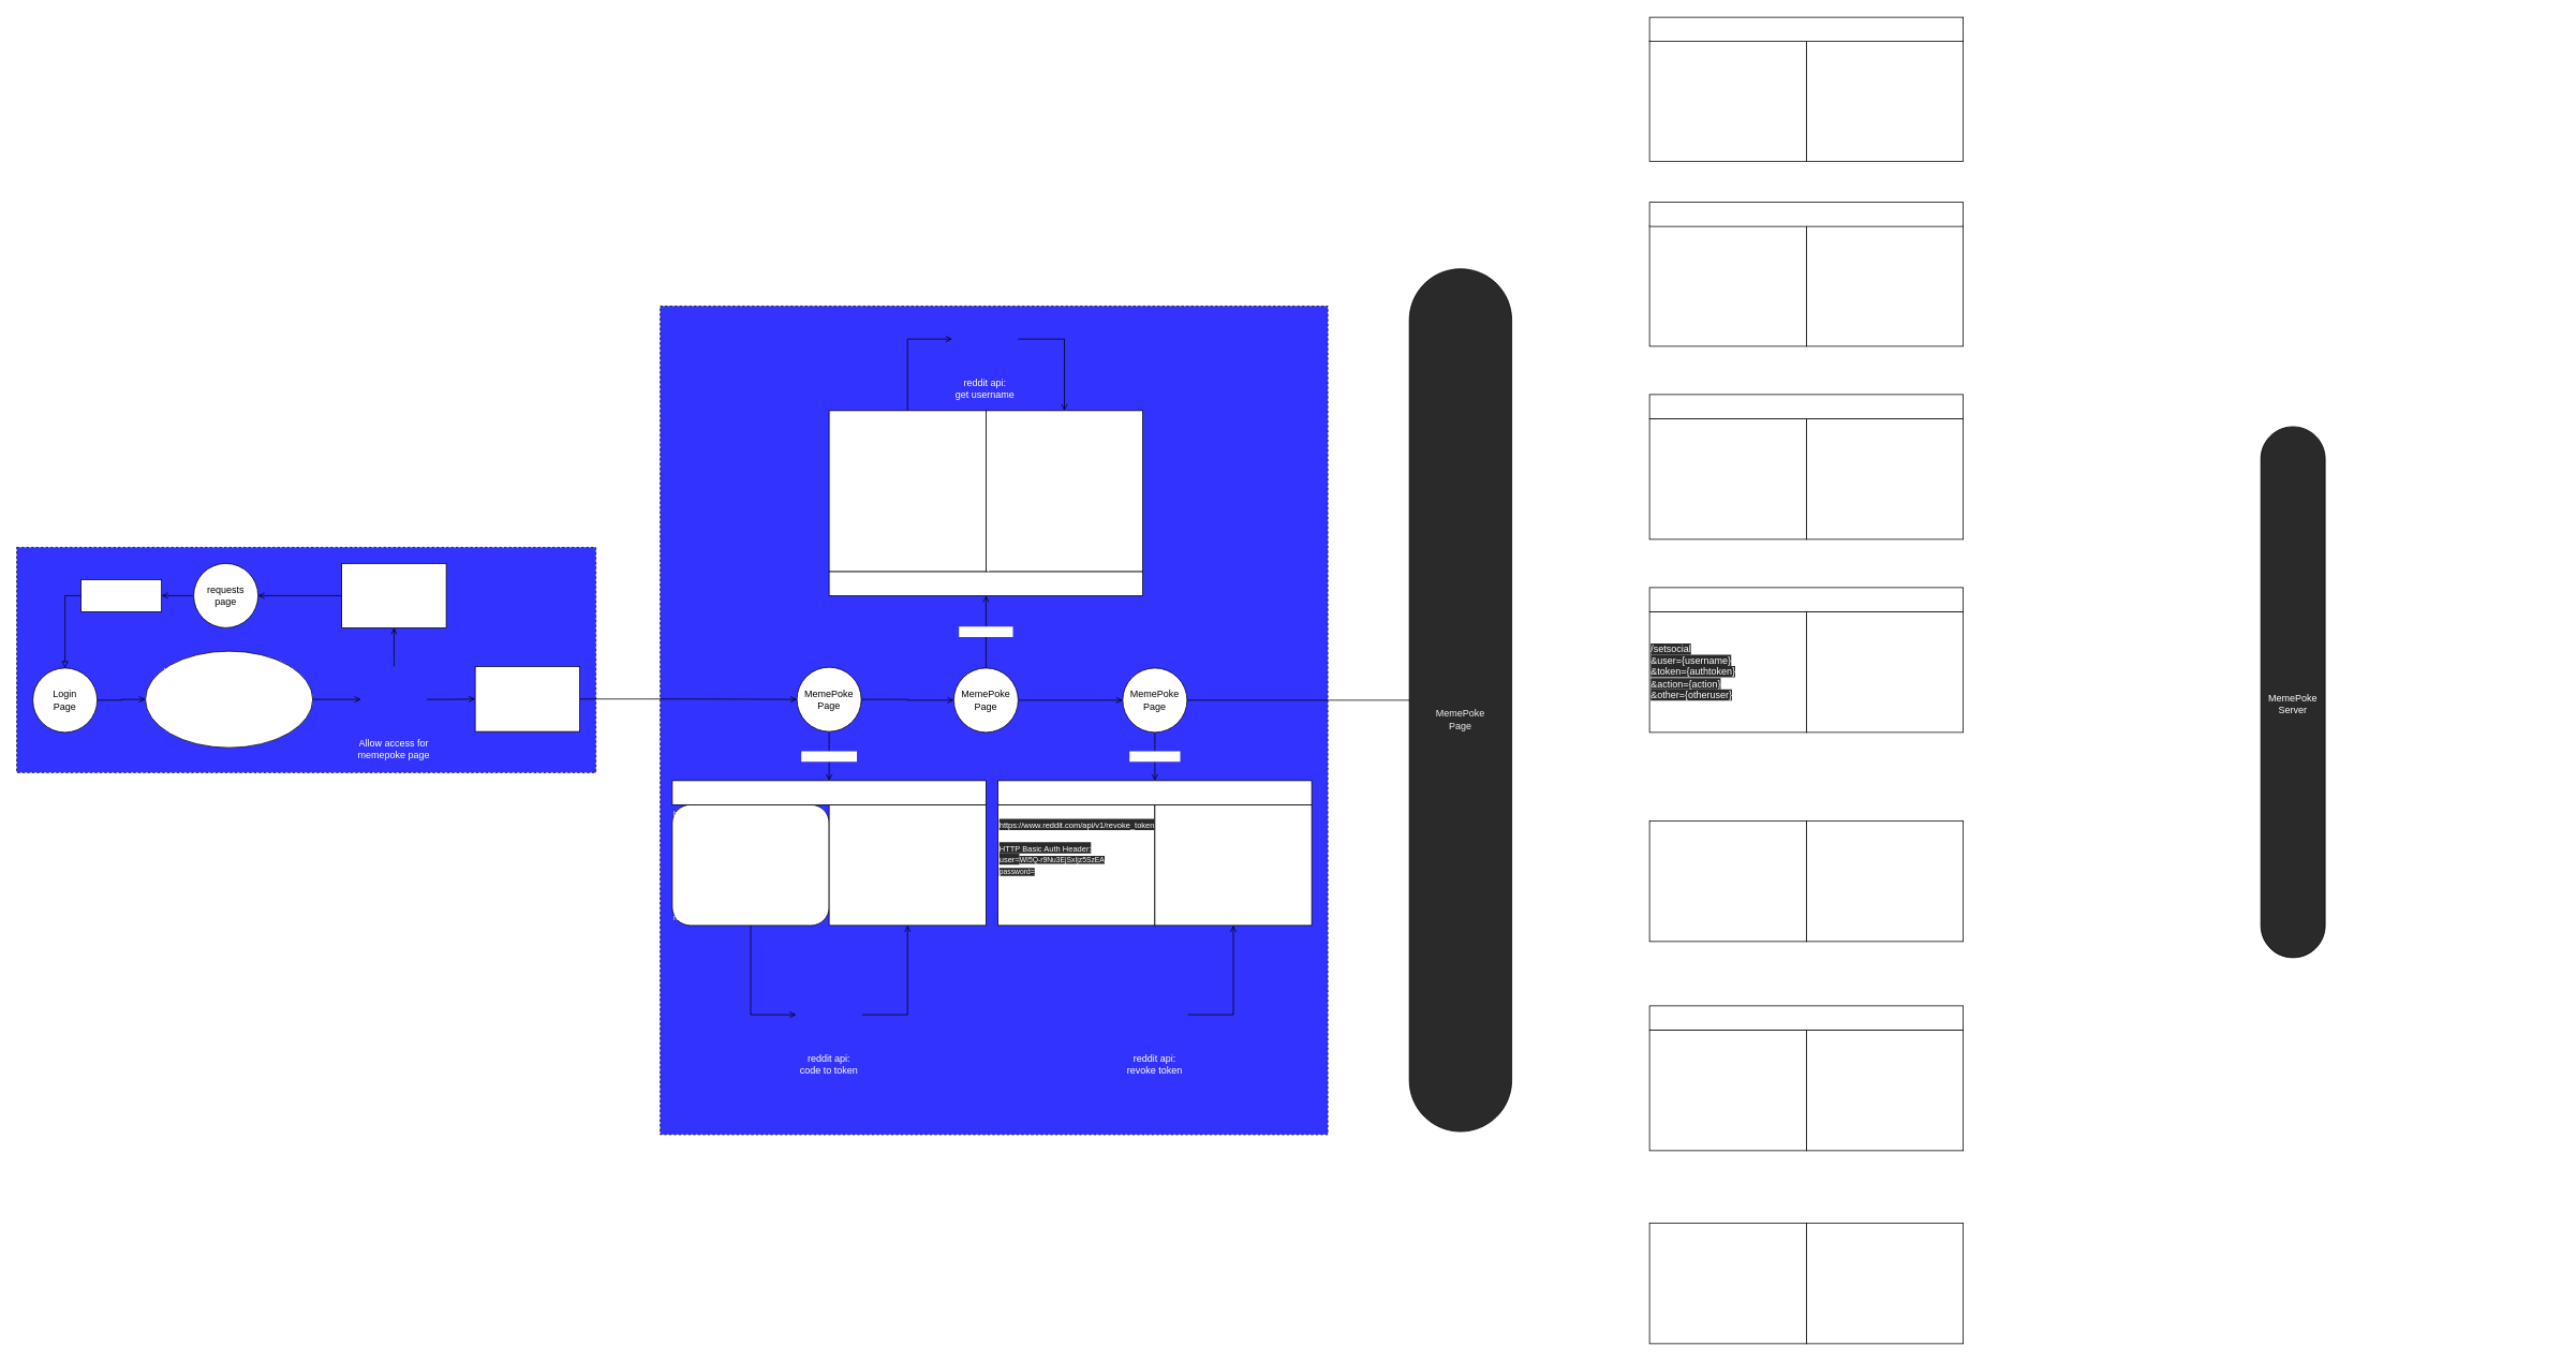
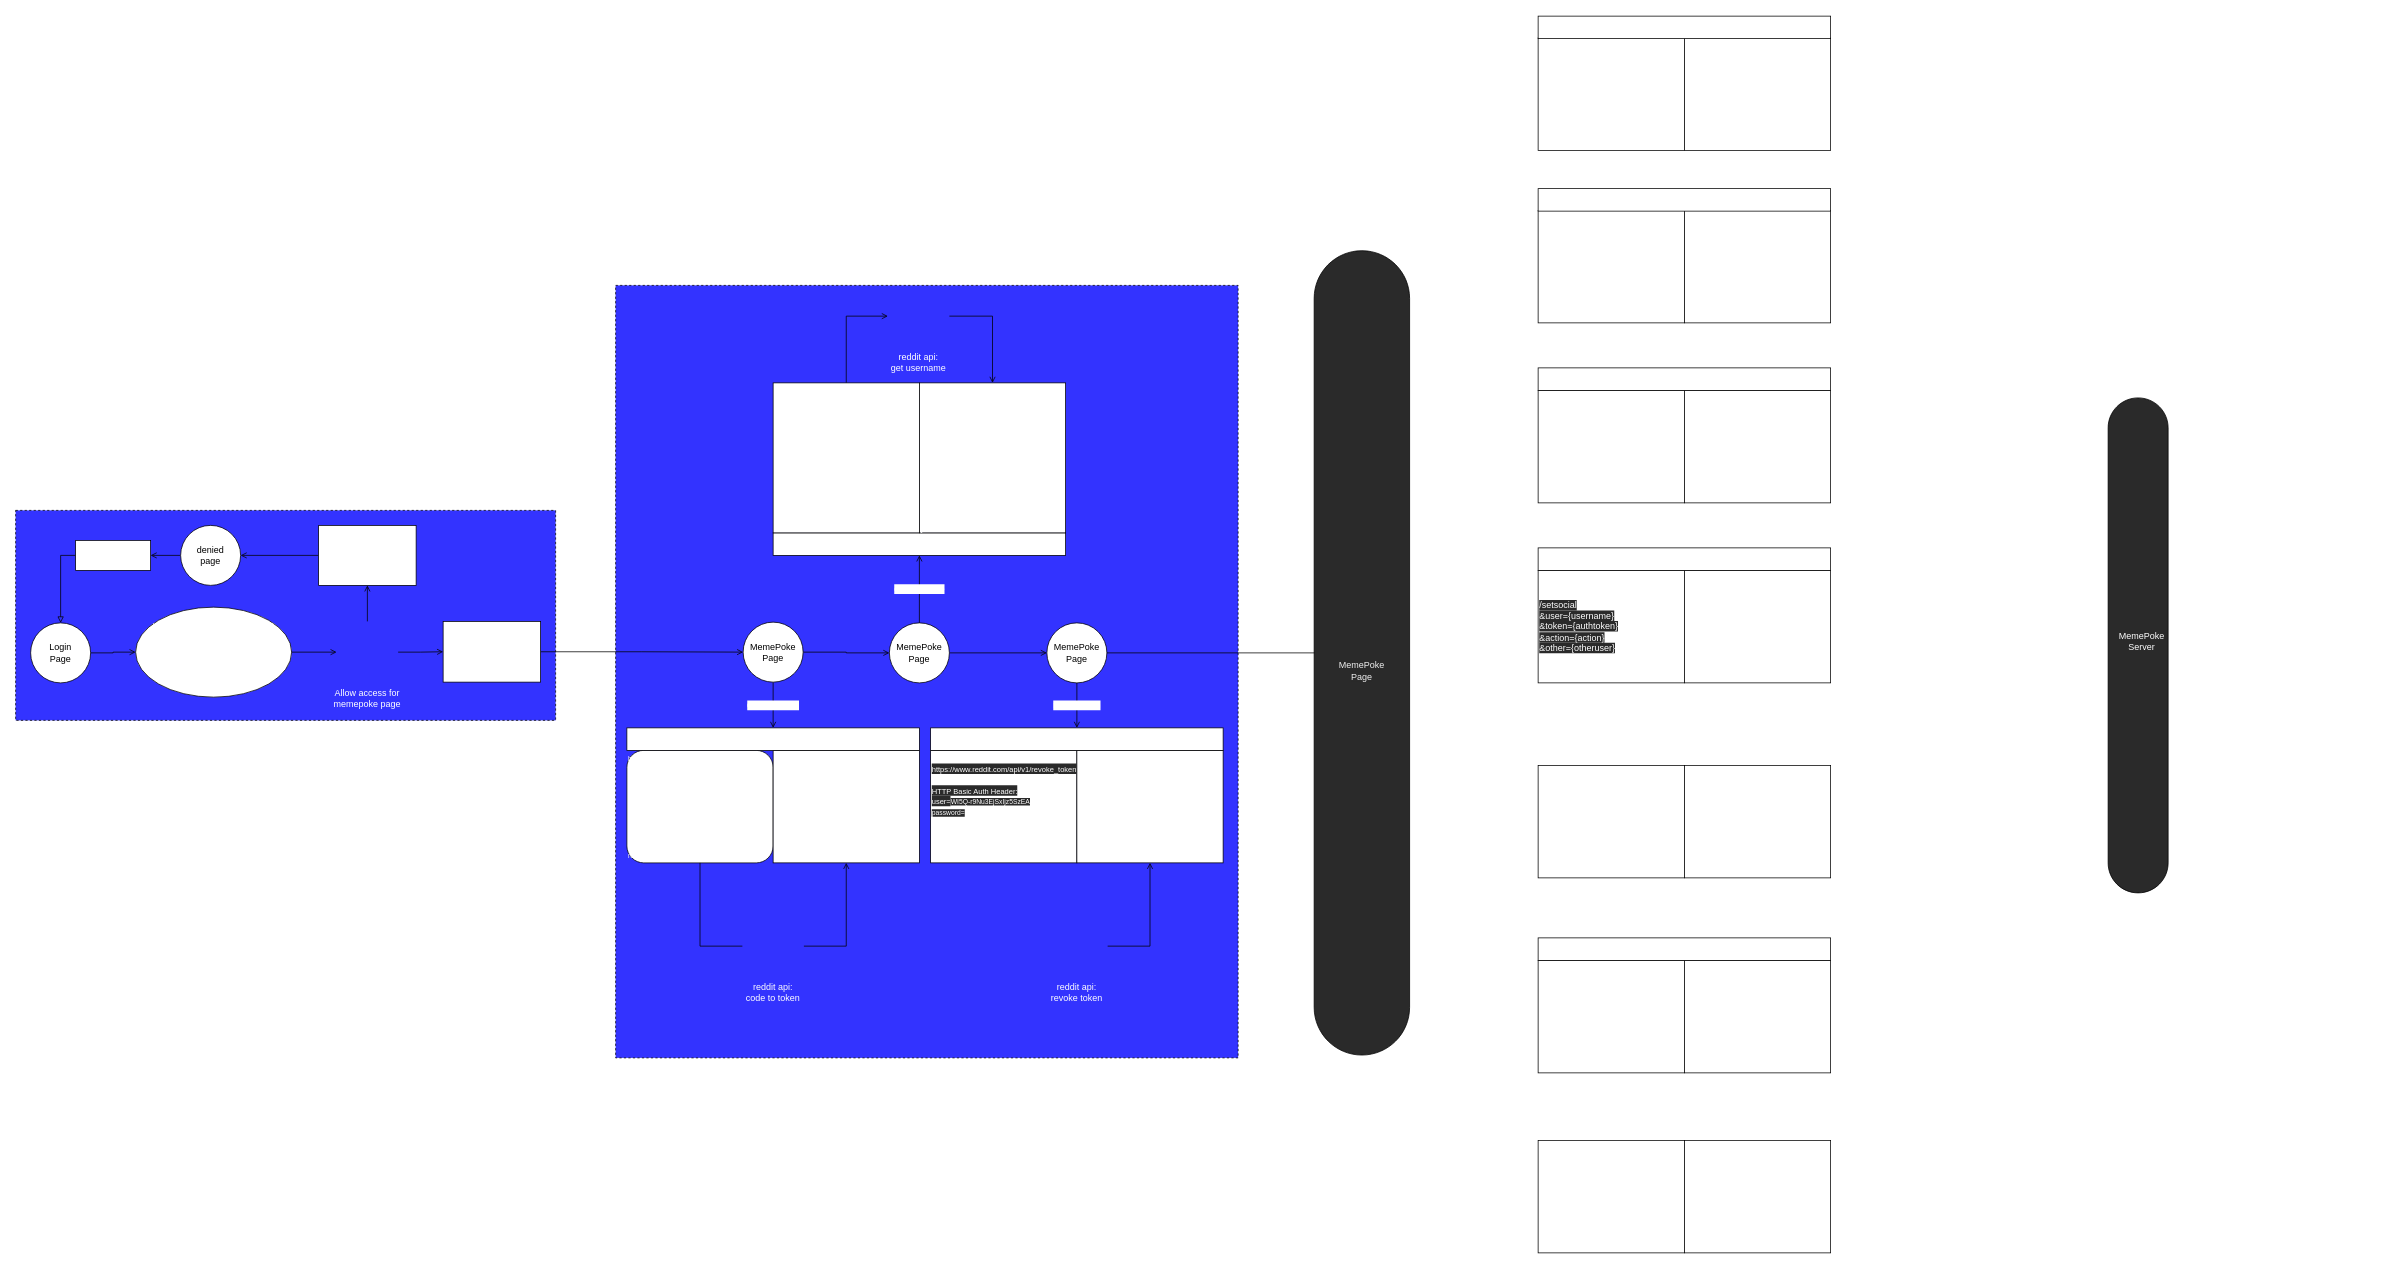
- <mxCell id="26" value="requests&lt;br&gt;page" style="ellipse;whiteSpace=wrap;html=1;aspect=fixed;" parent="1" vertex="1"><mxGeometry x="240" y="700" width="80" height="80" as="geometry" /></mxCell>
+ <mxCell id="26" value="denied&lt;br&gt;page" style="ellipse;whiteSpace=wrap;html=1;aspect=fixed;" parent="1" vertex="1"><mxGeometry x="240" y="700" width="80" height="80" as="geometry" /></mxCell>
- <mxCell id="49" value="MemePoke&lt;br&gt;Server" style="text;html=1;strokeColor=none;fillColor=none;align=center;verticalAlign=middle;whiteSpace=wrap;rounded=0;labelBackgroundColor=none;fontColor=#FFFFFF;" parent="47" vertex="1"><mxGeometry x="10" y="320" width="60" height="50" as="geometry" /></mxCell>
+ <mxCell id="49" value="MemePoke&lt;br&gt;Server" style="text;html=1;strokeColor=none;fillColor=none;align=center;verticalAlign=middle;whiteSpace=wrap;rounded=0;labelBackgroundColor=none;fontColor=#FFFFFF;" parent="47" vertex="1"><mxGeometry x="15" y="300" width="60" height="50" as="geometry" /></mxCell>
- <mxCell id="36" style="edgeStyle=orthogonalEdgeStyle;rounded=0;orthogonalLoop=1;jettySize=auto;html=1;exitX=0.5;exitY=1;exitDx=0;exitDy=0;entryX=0;entryY=0.5;entryDx=0;entryDy=0;fontColor=#FFFFFF;startArrow=none;startFill=0;endArrow=open;endFill=0;" parent="1" source="33" target="13" edge="1"><mxGeometry relative="1" as="geometry" /></mxCell>
+ <mxCell id="36" style="edgeStyle=orthogonalEdgeStyle;rounded=0;orthogonalLoop=1;jettySize=auto;html=1;exitX=0.5;exitY=1;exitDx=0;exitDy=0;entryX=0;entryY=0.5;entryDx=0;entryDy=0;fontColor=#FFFFFF;startArrow=none;startFill=0;endArrow=none;endFill=0;" parent="1" source="33" target="13" edge="1"><mxGeometry relative="1" as="geometry" /></mxCell>
